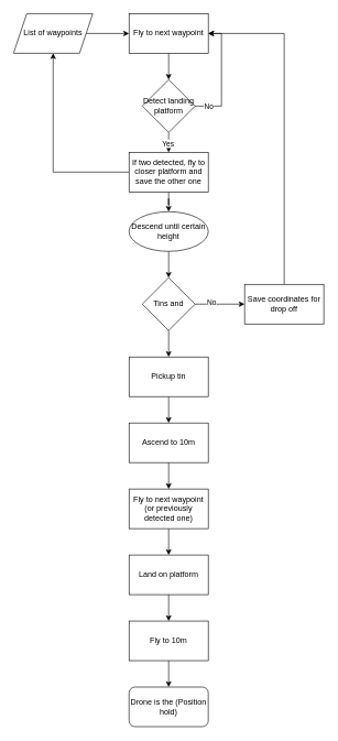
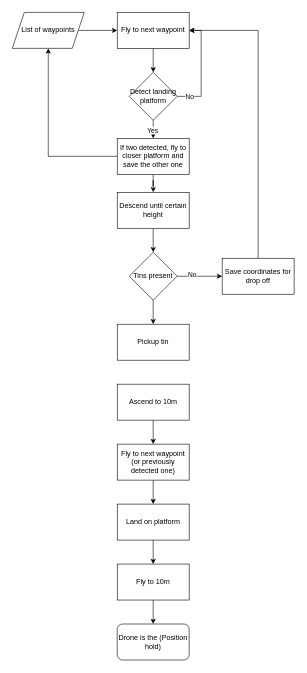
- <mxCell id="7" value="Descend until certain height" style="ellipse;whiteSpace=wrap;html=1;" parent="1" vertex="1"><mxGeometry x="195" y="320" width="120" height="60" as="geometry" /></mxCell>
+ <mxCell id="7" value="Descend until certain height" style="rounded=0;whiteSpace=wrap;html=1;" parent="1" vertex="1"><mxGeometry x="195" y="320" width="120" height="60" as="geometry" /></mxCell>
- <mxCell id="16" value="Tins and" style="rhombus;whiteSpace=wrap;html=1;" parent="1" vertex="1"><mxGeometry x="215" y="420" width="80" height="80" as="geometry" /></mxCell>
+ <mxCell id="16" value="Tins present" style="rhombus;whiteSpace=wrap;html=1;" parent="1" vertex="1"><mxGeometry x="215" y="420" width="80" height="80" as="geometry" /></mxCell>
- <mxCell id="19" value="" style="edgeStyle=orthogonalEdgeStyle;rounded=0;orthogonalLoop=1;jettySize=auto;html=1;" parent="1" source="20" target="22" edge="1"><mxGeometry relative="1" as="geometry" /></mxCell>
